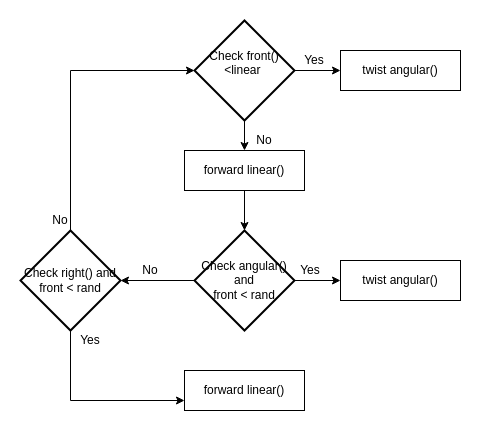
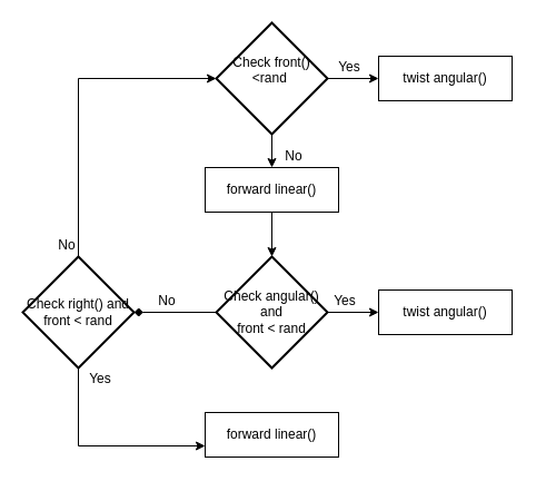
- <mxCell id="4" value="Check front()&amp;lt;linear&amp;nbsp;&lt;br&gt;&amp;nbsp;" style="strokeWidth=2;html=1;shape=mxgraph.flowchart.decision;whiteSpace=wrap;" vertex="1" parent="1"><mxGeometry x="194" y="20" width="100" height="100" as="geometry" /></mxCell>
+ <mxCell id="4" value="Check front()&amp;lt;rand&amp;nbsp;&lt;br&gt;&amp;nbsp;" style="strokeWidth=2;html=1;shape=mxgraph.flowchart.decision;whiteSpace=wrap;" vertex="1" parent="1"><mxGeometry x="194" y="20" width="100" height="100" as="geometry" /></mxCell>
- <mxCell id="11" style="edgeStyle=orthogonalEdgeStyle;rounded=0;orthogonalLoop=1;jettySize=auto;html=1;entryX=1;entryY=0.5;entryDx=0;entryDy=0;entryPerimeter=0;" edge="1" parent="1" source="12" target="19"><mxGeometry relative="1" as="geometry" /></mxCell>
+ <mxCell id="11" style="edgeStyle=orthogonalEdgeStyle;rounded=0;orthogonalLoop=1;jettySize=auto;html=1;entryX=1;entryY=0.5;entryDx=0;entryDy=0;entryPerimeter=0;endArrow=diamond;" edge="1" parent="1" source="12" target="19"><mxGeometry relative="1" as="geometry" /></mxCell>
